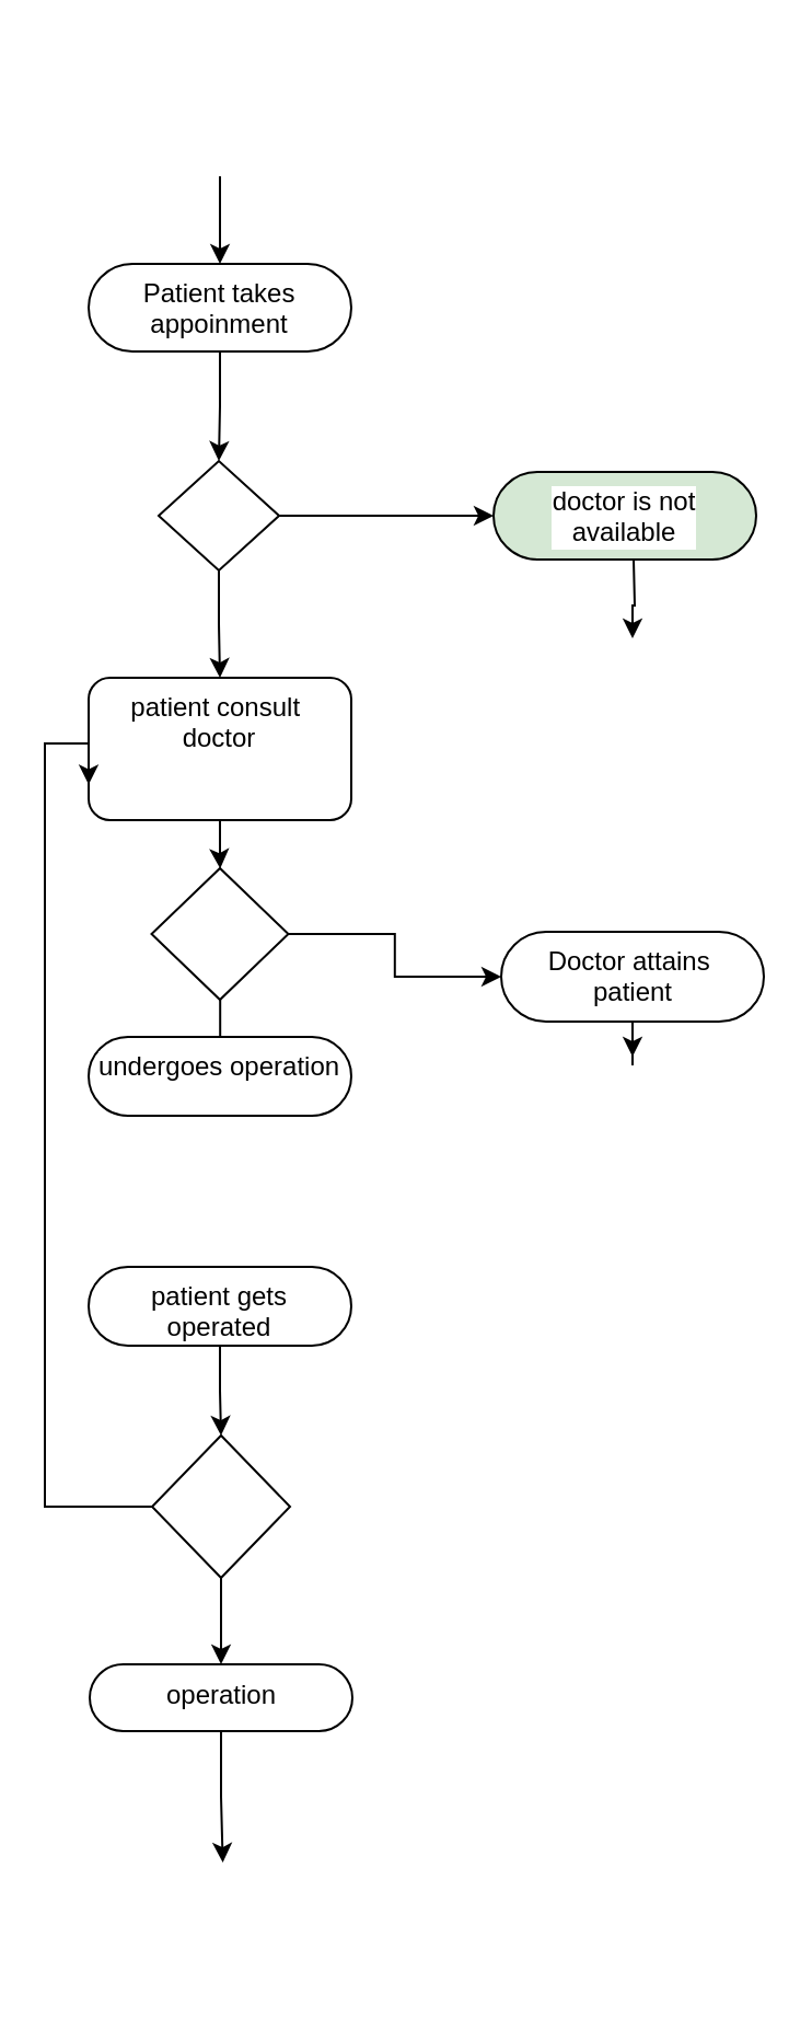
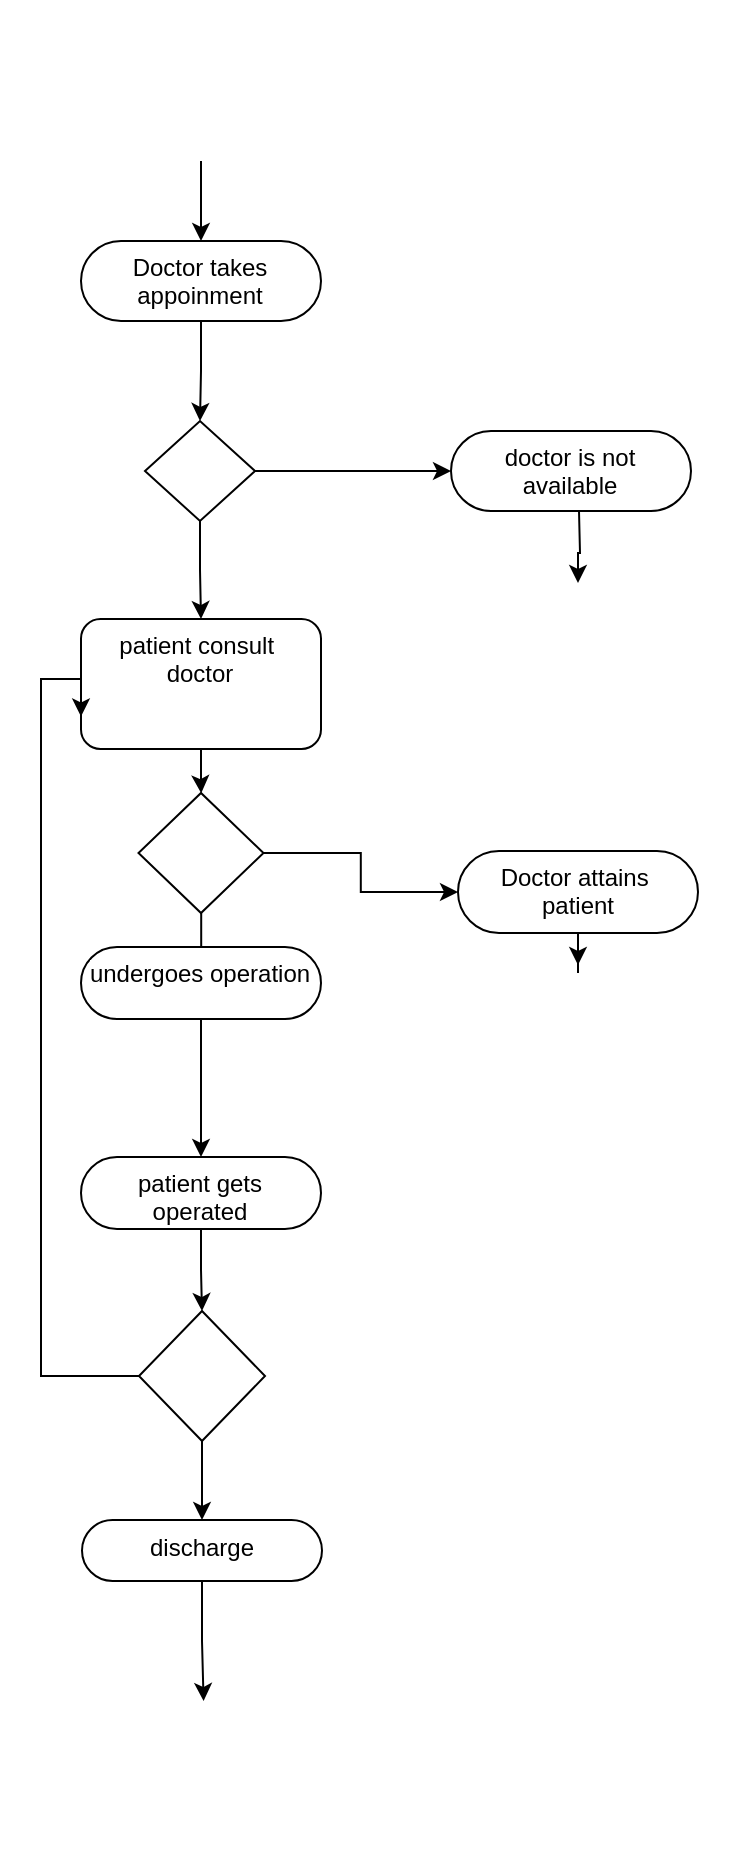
- <mxCell id="5" value="Patient takes&lt;br&gt;appoinment" style="rounded=1;whiteSpace=wrap;html=1;verticalAlign=top;labelBackgroundColor=#ffffff;arcSize=50;" vertex="1" parent="1"><mxGeometry x="40" y="120" width="120" height="40" as="geometry" /></mxCell>
+ <mxCell id="5" value="Doctor takes&lt;br&gt;appoinment" style="rounded=1;whiteSpace=wrap;html=1;verticalAlign=top;labelBackgroundColor=#ffffff;arcSize=50;" vertex="1" parent="1"><mxGeometry x="40" y="120" width="120" height="40" as="geometry" /></mxCell>
- <mxCell id="9" value="doctor is not&lt;br&gt;available" style="whiteSpace=wrap;html=1;verticalAlign=top;rounded=1;labelBackgroundColor=#ffffff;arcSize=50;fillColor=#d5e8d4;" vertex="1" parent="1"><mxGeometry x="225" y="215" width="120" height="40" as="geometry" /></mxCell>
+ <mxCell id="9" value="doctor is not&lt;br&gt;available" style="whiteSpace=wrap;html=1;verticalAlign=top;rounded=1;labelBackgroundColor=#ffffff;arcSize=50;" vertex="1" parent="1"><mxGeometry x="225" y="215" width="120" height="40" as="geometry" /></mxCell>
+ <mxCell id="15" value="" style="edgeStyle=orthogonalEdgeStyle;rounded=0;orthogonalLoop=1;jettySize=auto;html=1;" edge="1" parent="1" source="16" target="18"><mxGeometry relative="1" as="geometry" /></mxCell>
- <mxCell id="23" value="operation" style="whiteSpace=wrap;html=1;verticalAlign=top;rounded=1;labelBackgroundColor=#ffffff;arcSize=50;" vertex="1" parent="1"><mxGeometry x="40.5" y="759.5" width="120" height="30.5" as="geometry" /></mxCell>
+ <mxCell id="23" value="discharge" style="whiteSpace=wrap;html=1;verticalAlign=top;rounded=1;labelBackgroundColor=#ffffff;arcSize=50;" vertex="1" parent="1"><mxGeometry x="40.5" y="759.5" width="120" height="30.5" as="geometry" /></mxCell>
